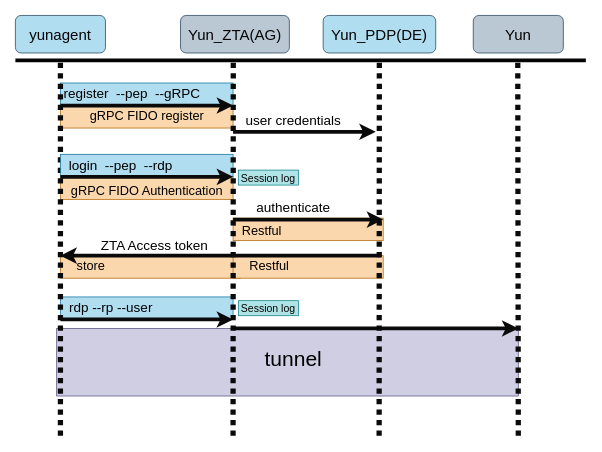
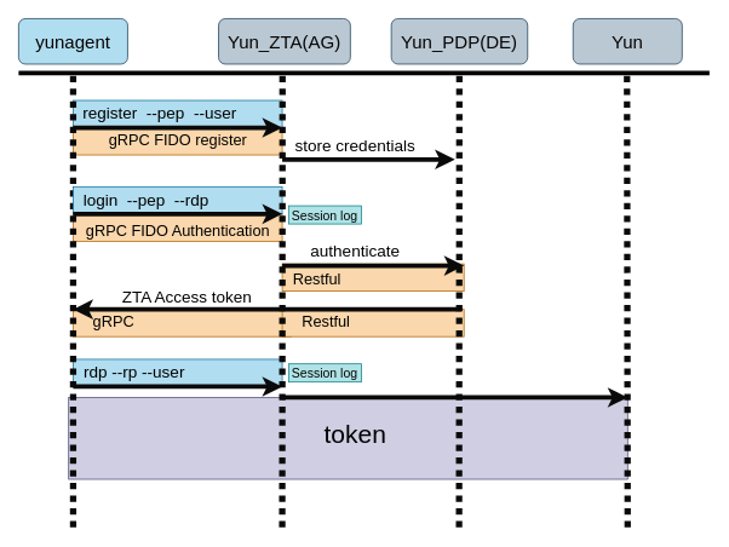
- <mxCell id="16" value="&lt;font style=&quot;font-size: 20px;&quot; color=&quot;#050505&quot;&gt;Yun_PDP(DE)&lt;/font&gt;" style="rounded=1;whiteSpace=wrap;html=1;fillColor=#b1ddf0;strokeColor=#23445d;" parent="1" vertex="1"><mxGeometry x="430" y="20" width="150" height="50" as="geometry" /></mxCell>
+ <mxCell id="16" value="&lt;font style=&quot;font-size: 20px;&quot; color=&quot;#050505&quot;&gt;Yun_PDP(DE)&lt;/font&gt;" style="rounded=1;whiteSpace=wrap;html=1;fillColor=#bac8d3;strokeColor=#23445d;" parent="1" vertex="1"><mxGeometry x="430" y="20" width="150" height="50" as="geometry" /></mxCell>
- <mxCell id="22" value="&lt;font style=&quot;&quot;&gt;&lt;font style=&quot;font-size: 18px;&quot; color=&quot;#000000&quot;&gt;register&amp;nbsp; --pep&amp;nbsp; --gRPC&lt;/font&gt;&lt;br&gt;&lt;/font&gt;" style="text;html=1;align=center;verticalAlign=middle;resizable=0;points=[];autosize=1;strokeColor=none;fillColor=none;" parent="1" vertex="1"><mxGeometry x="80" y="105" width="190" height="40" as="geometry" /></mxCell>
+ <mxCell id="22" value="&lt;font style=&quot;&quot;&gt;&lt;font style=&quot;font-size: 18px;&quot; color=&quot;#000000&quot;&gt;register&amp;nbsp; --pep&amp;nbsp; --user&lt;/font&gt;&lt;br&gt;&lt;/font&gt;" style="text;html=1;align=center;verticalAlign=middle;resizable=0;points=[];autosize=1;strokeColor=none;fillColor=none;" parent="1" vertex="1"><mxGeometry x="80" y="105" width="190" height="40" as="geometry" /></mxCell>
- <mxCell id="25" value="&lt;div style=&quot;text-align: left;&quot;&gt;&lt;span style=&quot;font-size: 18px; color: rgb(0, 0, 0); background-color: initial;&quot;&gt;user credentials&lt;/span&gt;&lt;/div&gt;" style="text;html=1;align=center;verticalAlign=middle;resizable=0;points=[];autosize=1;strokeColor=none;fillColor=none;" parent="1" vertex="1"><mxGeometry x="310" y="140" width="160" height="40" as="geometry" /></mxCell>
+ <mxCell id="25" value="&lt;div style=&quot;text-align: left;&quot;&gt;&lt;span style=&quot;font-size: 18px; color: rgb(0, 0, 0); background-color: initial;&quot;&gt;store credentials&lt;/span&gt;&lt;/div&gt;" style="text;html=1;align=center;verticalAlign=middle;resizable=0;points=[];autosize=1;strokeColor=none;fillColor=none;" parent="1" vertex="1"><mxGeometry x="310" y="140" width="160" height="40" as="geometry" /></mxCell>
- <mxCell id="36" value="&lt;div style=&quot;&quot;&gt;&lt;span style=&quot;font-size: 17px; color: rgb(0, 0, 0); background-color: initial;&quot;&gt;store&lt;/span&gt;&lt;/div&gt;" style="text;html=1;align=left;verticalAlign=middle;resizable=0;points=[];autosize=1;strokeColor=none;fillColor=none;" parent="1" vertex="1"><mxGeometry x="100" y="340" width="70" height="30" as="geometry" /></mxCell>
+ <mxCell id="36" value="&lt;div style=&quot;&quot;&gt;&lt;span style=&quot;font-size: 17px; color: rgb(0, 0, 0); background-color: initial;&quot;&gt;gRPC&lt;/span&gt;&lt;/div&gt;" style="text;html=1;align=left;verticalAlign=middle;resizable=0;points=[];autosize=1;strokeColor=none;fillColor=none;" parent="1" vertex="1"><mxGeometry x="100" y="340" width="70" height="30" as="geometry" /></mxCell>
- <mxCell id="5" value="&lt;font style=&quot;&quot;&gt;&lt;font style=&quot;font-size: 28px;&quot; color=&quot;#000000&quot;&gt;tunnel&lt;/font&gt;&lt;br&gt;&lt;/font&gt;" style="text;html=1;align=center;verticalAlign=middle;resizable=0;points=[];autosize=1;strokeColor=none;fillColor=none;" parent="2" vertex="1"><mxGeometry x="265" y="-8" width="100" height="50" as="geometry" /></mxCell>
+ <mxCell id="5" value="&lt;font style=&quot;&quot;&gt;&lt;font style=&quot;font-size: 28px;&quot; color=&quot;#000000&quot;&gt;token&lt;/font&gt;&lt;br&gt;&lt;/font&gt;" style="text;html=1;align=center;verticalAlign=middle;resizable=0;points=[];autosize=1;strokeColor=none;fillColor=none;" parent="2" vertex="1"><mxGeometry x="265" y="-8" width="100" height="50" as="geometry" /></mxCell>
